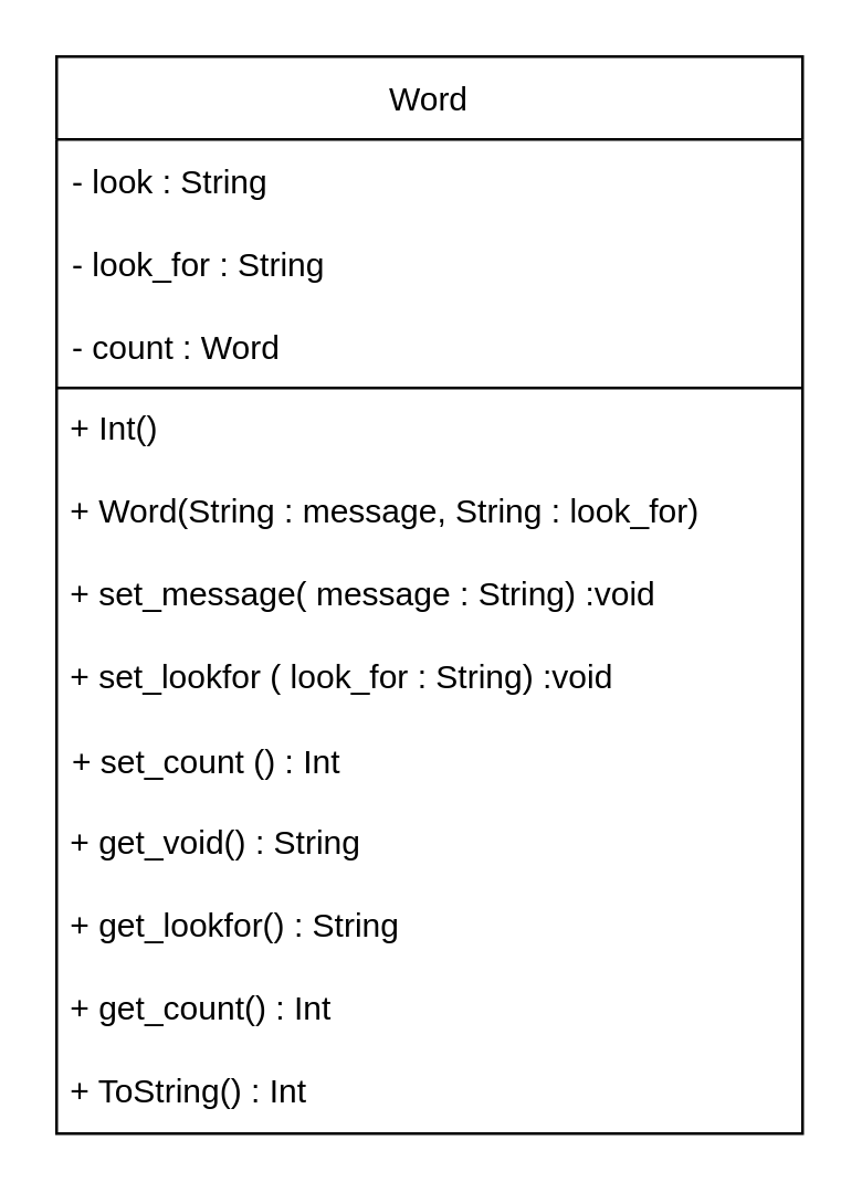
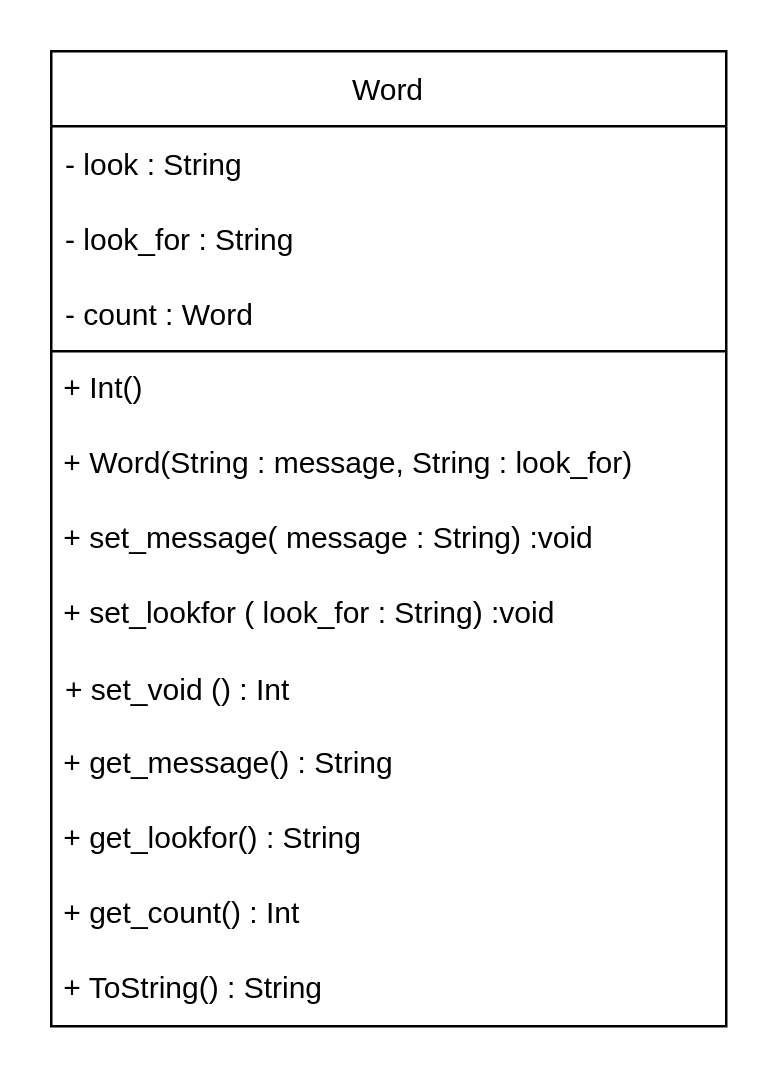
- <mxCell id="11" value="+ set_count () : Int" style="text;strokeColor=none;fillColor=none;align=left;verticalAlign=middle;spacingLeft=4;spacingRight=4;overflow=hidden;points=[[0,0.5],[1,0.5]];portConstraint=eastwest;rotatable=0;" vertex="1" parent="2"><mxGeometry y="240" width="270" height="30" as="geometry" /></mxCell>
+ <mxCell id="11" value="+ set_void () : Int" style="text;strokeColor=none;fillColor=none;align=left;verticalAlign=middle;spacingLeft=4;spacingRight=4;overflow=hidden;points=[[0,0.5],[1,0.5]];portConstraint=eastwest;rotatable=0;" vertex="1" parent="2"><mxGeometry y="240" width="270" height="30" as="geometry" /></mxCell>
- <mxCell id="12" value="&amp;nbsp;+ get_void() : String" style="text;html=1;strokeColor=none;fillColor=none;align=left;verticalAlign=middle;whiteSpace=wrap;rounded=0;" vertex="1" parent="2"><mxGeometry y="270" width="270" height="30" as="geometry" /></mxCell>
+ <mxCell id="12" value="&amp;nbsp;+ get_message() : String" style="text;html=1;strokeColor=none;fillColor=none;align=left;verticalAlign=middle;whiteSpace=wrap;rounded=0;" vertex="1" parent="2"><mxGeometry y="270" width="270" height="30" as="geometry" /></mxCell>
- <mxCell id="15" value="&amp;nbsp;+ ToString() : Int" style="text;html=1;strokeColor=none;fillColor=none;align=left;verticalAlign=middle;whiteSpace=wrap;rounded=0;" vertex="1" parent="2"><mxGeometry y="360" width="270" height="30" as="geometry" /></mxCell>
+ <mxCell id="15" value="&amp;nbsp;+ ToString() : String" style="text;html=1;strokeColor=none;fillColor=none;align=left;verticalAlign=middle;whiteSpace=wrap;rounded=0;" vertex="1" parent="2"><mxGeometry y="360" width="270" height="30" as="geometry" /></mxCell>
